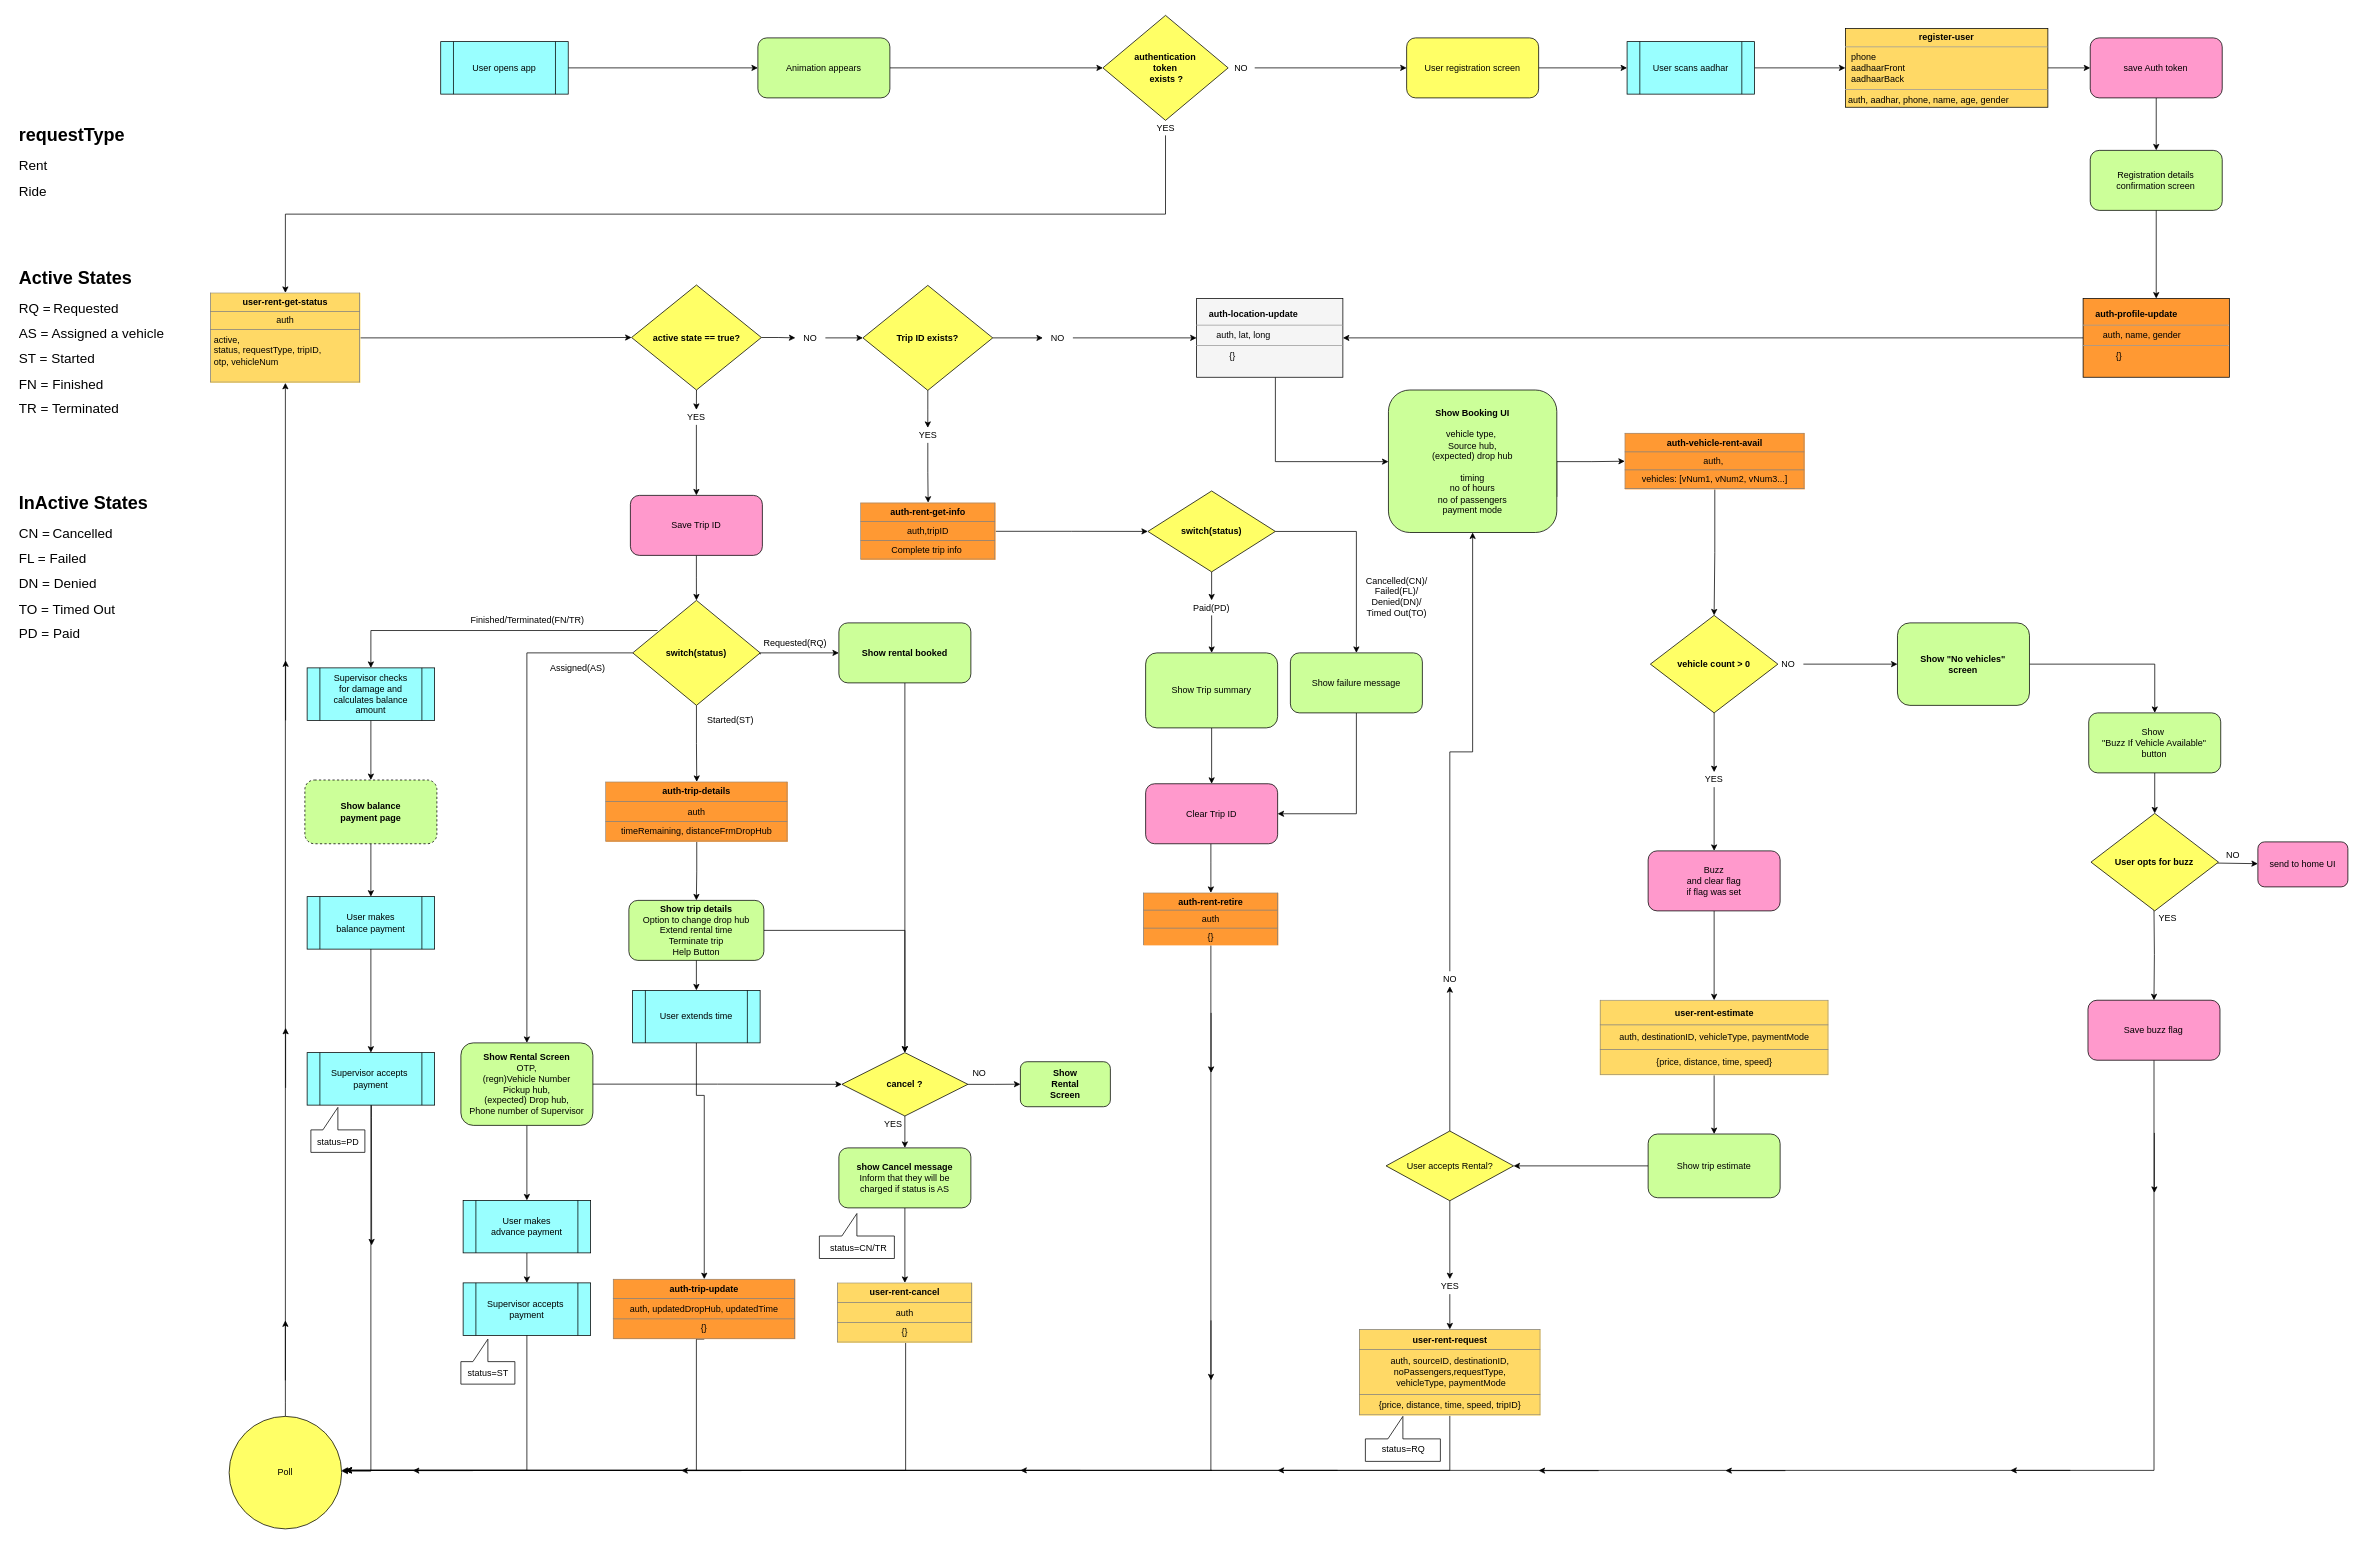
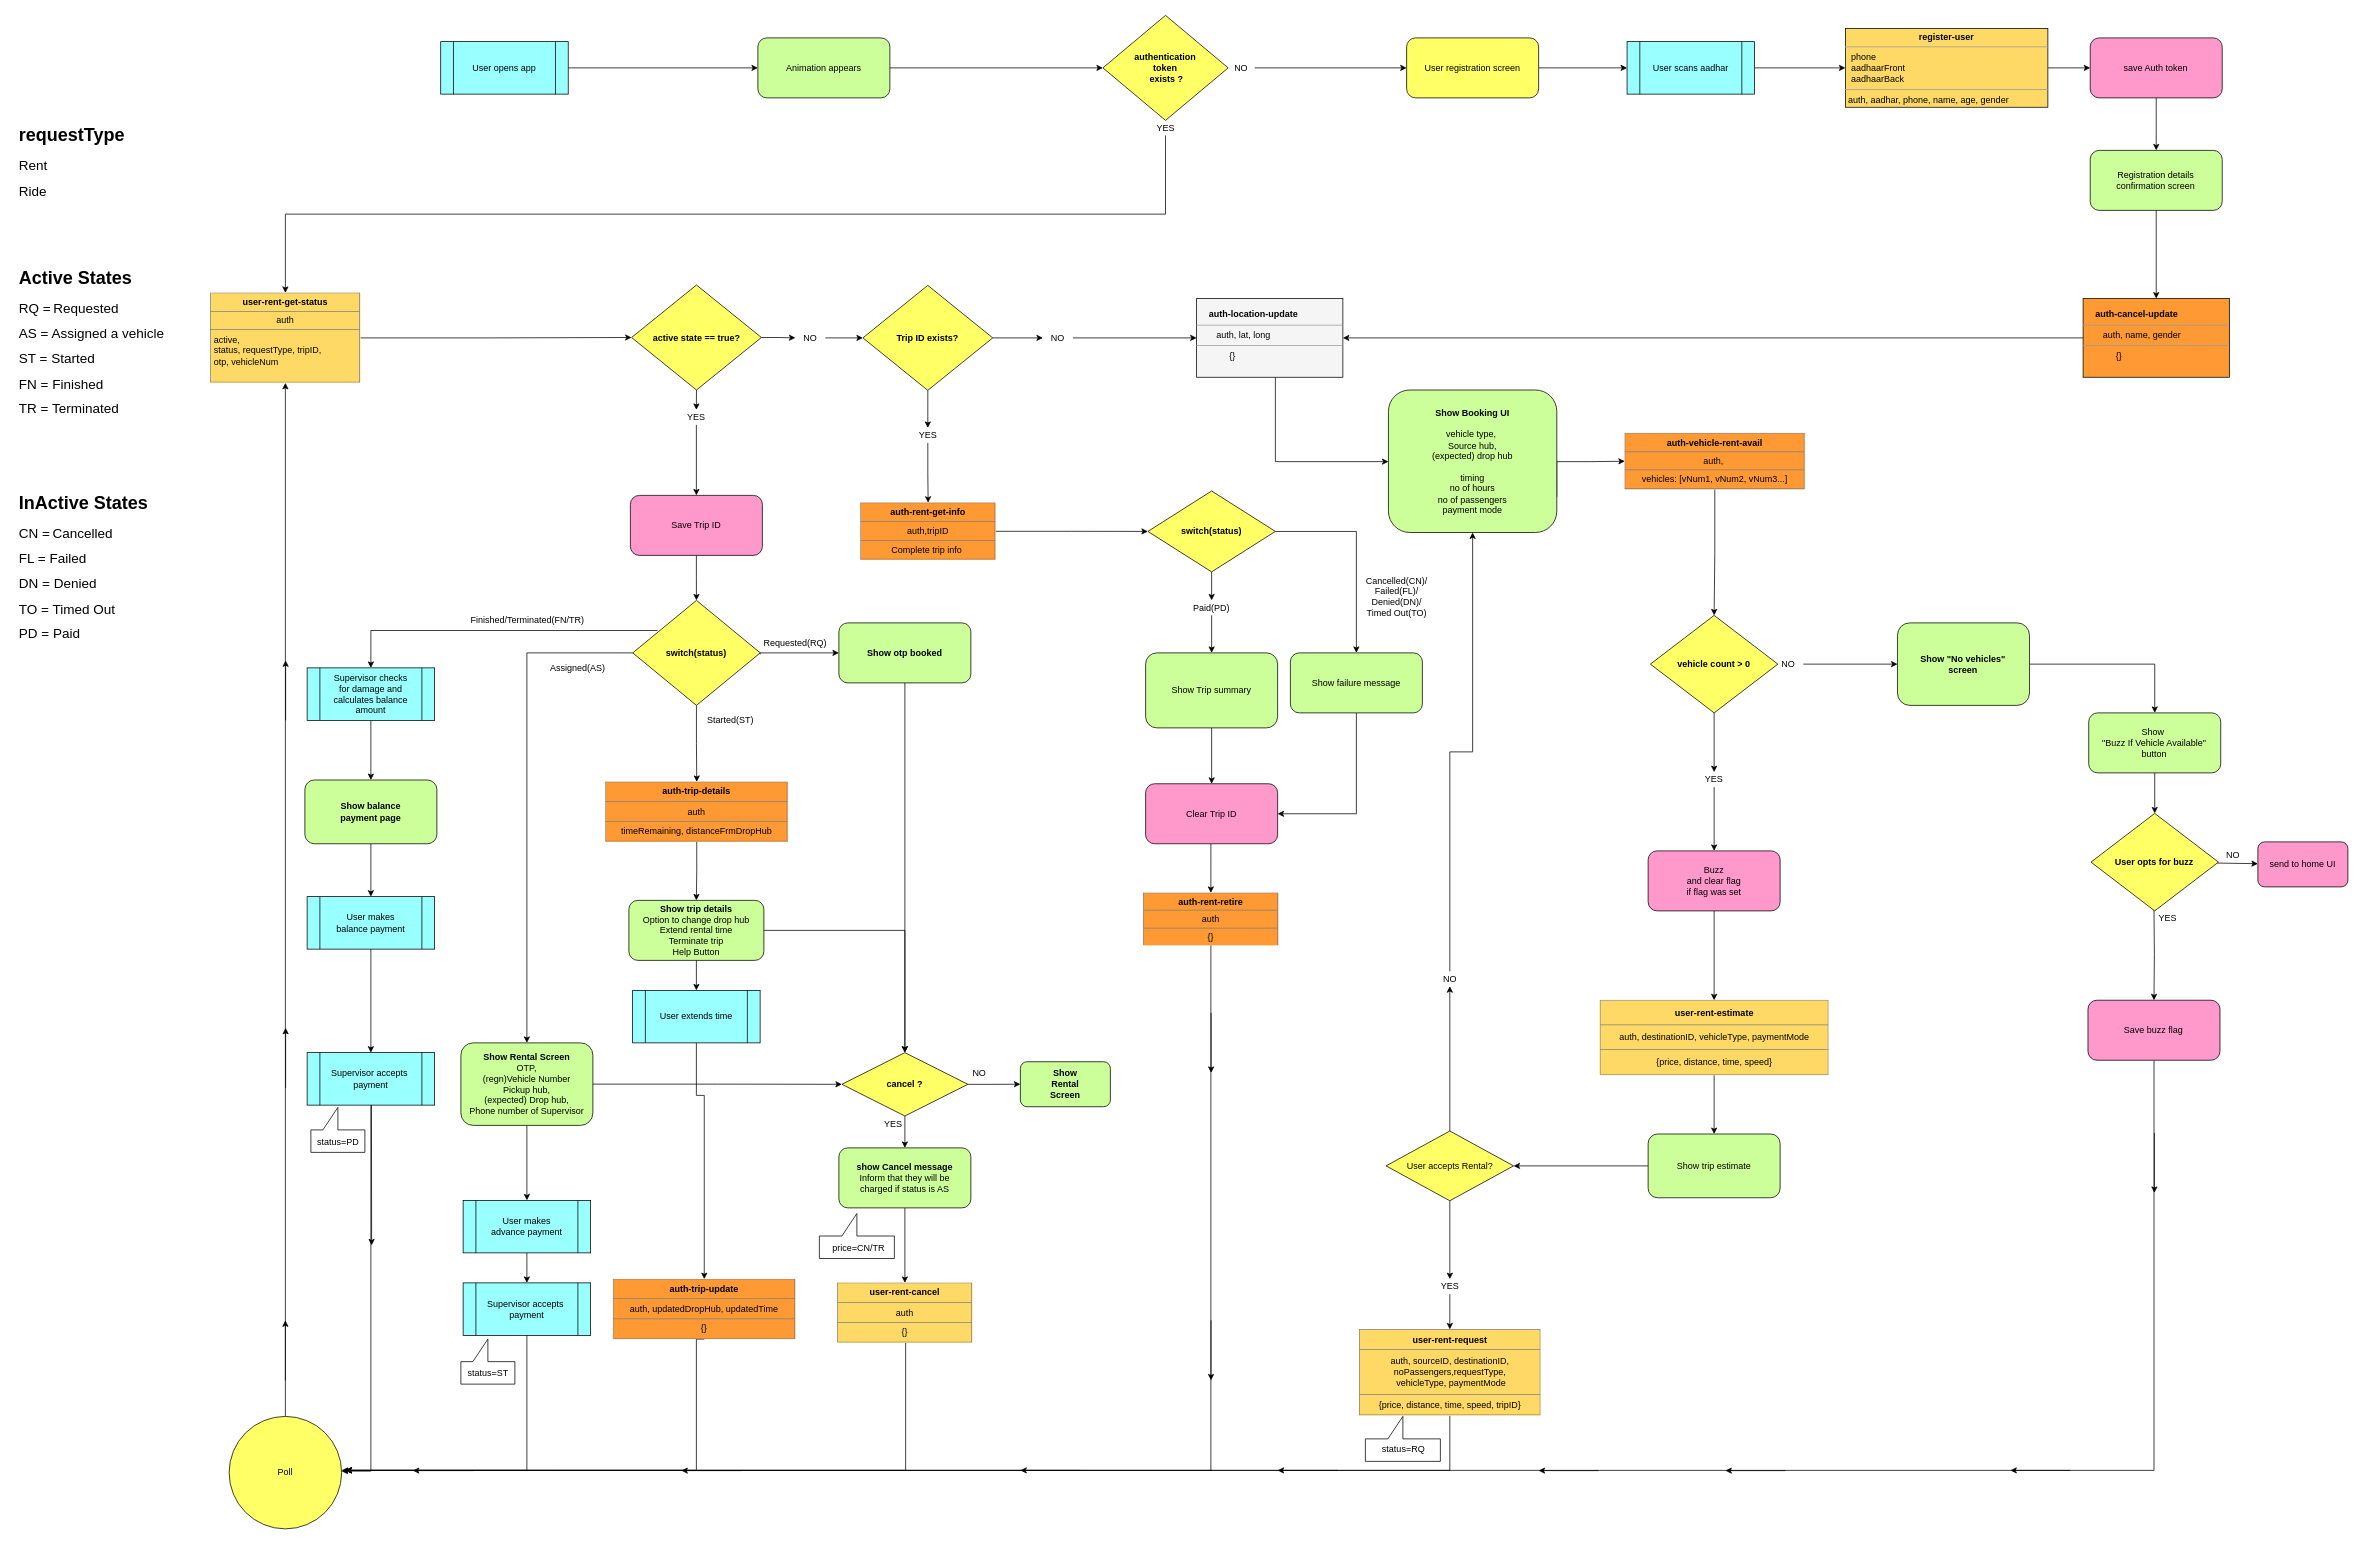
- <mxCell id="17" value="&lt;br&gt;&amp;nbsp;&amp;nbsp;&amp;nbsp;&amp;nbsp; &lt;b&gt;auth-profile-update&lt;/b&gt;&lt;hr size=&quot;1&quot;&gt;&amp;nbsp;&amp;nbsp;&amp;nbsp;&amp;nbsp;&amp;nbsp;&amp;nbsp;&amp;nbsp; auth, name, gender&lt;br&gt;&lt;hr size=&quot;1&quot;&gt;&lt;p style=&quot;margin: 0px ; margin-left: 4px&quot;&gt;&amp;nbsp;&amp;nbsp;&amp;nbsp;&amp;nbsp;&amp;nbsp;&amp;nbsp;&amp;nbsp;&amp;nbsp;&amp;nbsp;&amp;nbsp;&amp;nbsp; {}&lt;br&gt;&lt;br&gt;&lt;/p&gt;" style="verticalAlign=top;align=left;overflow=fill;fontSize=12;fontFamily=Helvetica;html=1;fillColor=#FF9933;" parent="1" vertex="1"><mxGeometry x="2776.97" y="397.5" width="195" height="105" as="geometry" /></mxCell>
+ <mxCell id="17" value="&lt;br&gt;&amp;nbsp;&amp;nbsp;&amp;nbsp;&amp;nbsp; &lt;b&gt;auth-cancel-update&lt;/b&gt;&lt;hr size=&quot;1&quot;&gt;&amp;nbsp;&amp;nbsp;&amp;nbsp;&amp;nbsp;&amp;nbsp;&amp;nbsp;&amp;nbsp; auth, name, gender&lt;br&gt;&lt;hr size=&quot;1&quot;&gt;&lt;p style=&quot;margin: 0px ; margin-left: 4px&quot;&gt;&amp;nbsp;&amp;nbsp;&amp;nbsp;&amp;nbsp;&amp;nbsp;&amp;nbsp;&amp;nbsp;&amp;nbsp;&amp;nbsp;&amp;nbsp;&amp;nbsp; {}&lt;br&gt;&lt;br&gt;&lt;/p&gt;" style="verticalAlign=top;align=left;overflow=fill;fontSize=12;fontFamily=Helvetica;html=1;fillColor=#FF9933;" parent="1" vertex="1"><mxGeometry x="2776.97" y="397.5" width="195" height="105" as="geometry" /></mxCell>
- <mxCell id="147" value="&lt;b&gt;Show rental booked&lt;/b&gt;" style="rounded=1;whiteSpace=wrap;html=1;fillColor=#CCFF99;" parent="1" vertex="1"><mxGeometry x="1118" y="830" width="176" height="80" as="geometry" /></mxCell>
+ <mxCell id="147" value="&lt;b&gt;Show otp booked&lt;/b&gt;" style="rounded=1;whiteSpace=wrap;html=1;fillColor=#CCFF99;" parent="1" vertex="1"><mxGeometry x="1118" y="830" width="176" height="80" as="geometry" /></mxCell>
- <mxCell id="68" value="&lt;b&gt;Show balance &lt;br&gt;payment page&lt;/b&gt;" style="rounded=1;whiteSpace=wrap;html=1;fillColor=#CCFF99;dashed=1;" parent="1" vertex="1"><mxGeometry x="406" y="1039.5" width="176" height="85" as="geometry" /></mxCell>
+ <mxCell id="68" value="&lt;b&gt;Show balance &lt;br&gt;payment page&lt;/b&gt;" style="rounded=1;whiteSpace=wrap;html=1;fillColor=#CCFF99;" parent="1" vertex="1"><mxGeometry x="406" y="1039.5" width="176" height="85" as="geometry" /></mxCell>
- <mxCell id="162" value="status=CN/TR" style="text;html=1;align=center;verticalAlign=middle;resizable=0;points=[];autosize=1;" parent="1" vertex="1"><mxGeometry x="1094" y="1653.5" width="100" height="20" as="geometry" /></mxCell>
+ <mxCell id="162" value="price=CN/TR" style="text;html=1;align=center;verticalAlign=middle;resizable=0;points=[];autosize=1;" parent="1" vertex="1"><mxGeometry x="1094" y="1653.5" width="100" height="20" as="geometry" /></mxCell>
